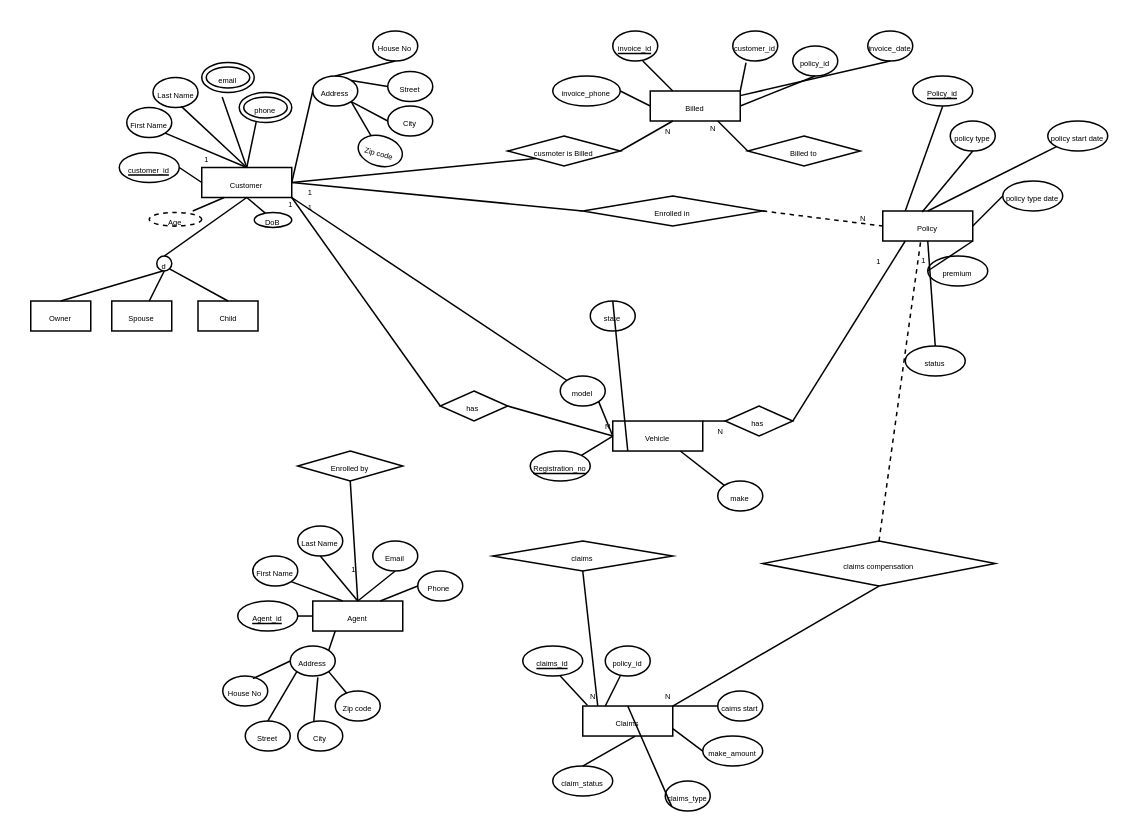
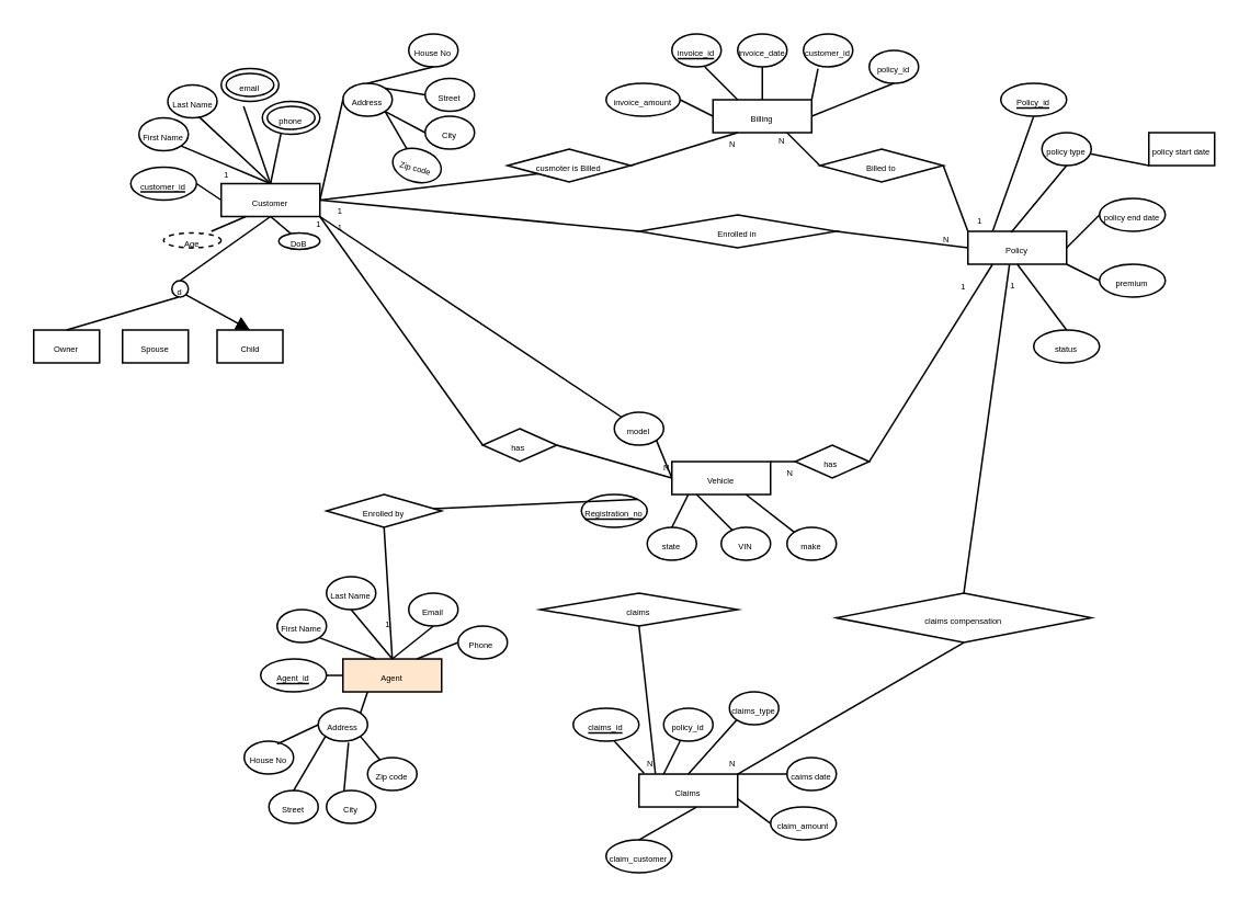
- <mxCell id="94" value="&lt;font style=&quot;font-size: 5px;&quot;&gt;invoice_date&lt;/font&gt;" style="ellipse;whiteSpace=wrap;html=1;align=center;" parent="1" vertex="1"><mxGeometry x="578" y="20" width="30" height="20" as="geometry" /></mxCell>
+ <mxCell id="94" value="&lt;font style=&quot;font-size: 5px;&quot;&gt;invoice_date&lt;/font&gt;" style="ellipse;whiteSpace=wrap;html=1;align=center;" parent="1" vertex="1"><mxGeometry x="448" y="20" width="30" height="20" as="geometry" /></mxCell>
- <mxCell id="97" value="&lt;font style=&quot;font-size: 5px;&quot;&gt;invoice_phone&lt;/font&gt;" style="ellipse;whiteSpace=wrap;html=1;align=center;" parent="1" vertex="1"><mxGeometry x="368" y="50" width="45" height="20" as="geometry" /></mxCell>
+ <mxCell id="97" value="&lt;font style=&quot;font-size: 5px;&quot;&gt;invoice_amount&lt;/font&gt;" style="ellipse;whiteSpace=wrap;html=1;align=center;" parent="1" vertex="1"><mxGeometry x="368" y="50" width="45" height="20" as="geometry" /></mxCell>
- <mxCell id="92" value="&lt;font style=&quot;font-size: 5px;&quot;&gt;Billed&lt;/font&gt;" style="whiteSpace=wrap;html=1;align=center;" parent="1" vertex="1"><mxGeometry x="433" y="60" width="60" height="20" as="geometry" /></mxCell>
+ <mxCell id="92" value="&lt;font style=&quot;font-size: 5px;&quot;&gt;Billing&lt;/font&gt;" style="whiteSpace=wrap;html=1;align=center;" parent="1" vertex="1"><mxGeometry x="433" y="60" width="60" height="20" as="geometry" /></mxCell>
- <mxCell id="26" value="&lt;font style=&quot;font-size: 5px;&quot;&gt;policy start date&lt;/font&gt;" style="ellipse;whiteSpace=wrap;html=1;align=center;" parent="1" vertex="1"><mxGeometry x="698" y="80" width="40" height="20" as="geometry" /></mxCell>
+ <mxCell id="26" value="&lt;font style=&quot;font-size: 5px;&quot;&gt;policy start date&lt;/font&gt;" style="whiteSpace=wrap;html=1;align=center;rounded=0;" parent="1" vertex="1"><mxGeometry x="698" y="80" width="40" height="20" as="geometry" /></mxCell>
- <mxCell id="103" value="&lt;font style=&quot;font-size: 5px;&quot;&gt;cusmoter is Billed&lt;/font&gt;" style="shape=rhombus;perimeter=rhombusPerimeter;whiteSpace=wrap;html=1;align=center;" parent="1" vertex="1"><mxGeometry x="338" y="90" width="75" height="20" as="geometry" /></mxCell>
+ <mxCell id="103" value="&lt;font style=&quot;font-size: 5px;&quot;&gt;cusmoter is Billed&lt;/font&gt;" style="shape=rhombus;perimeter=rhombusPerimeter;whiteSpace=wrap;html=1;align=center;" parent="1" vertex="1"><mxGeometry x="308" y="90" width="75" height="20" as="geometry" /></mxCell>
- <mxCell id="37" value="" style="endArrow=none;html=1;rounded=0;entryX=0.5;entryY=0;entryDx=0;entryDy=0;exitX=0;exitY=1;exitDx=0;exitDy=0;" parent="1" source="26" target="15" edge="1"><mxGeometry relative="1" as="geometry"><mxPoint x="583" y="130" as="sourcePoint" /><mxPoint x="623" y="160" as="targetPoint" /></mxGeometry></mxCell>
+ <mxCell id="37" value="" style="endArrow=none;html=1;rounded=0;exitX=0;exitY=1;exitDx=0;exitDy=0;" parent="1" source="26" target="25" edge="1"><mxGeometry relative="1" as="geometry"><mxPoint x="583" y="130" as="sourcePoint" /><mxPoint x="623" y="160" as="targetPoint" /></mxGeometry></mxCell>
+ <mxCell id="111" value="" style="endArrow=none;html=1;rounded=0;exitX=1;exitY=0.5;exitDx=0;exitDy=0;entryX=0;entryY=0;entryDx=0;entryDy=0;" parent="1" source="108" target="15" edge="1"><mxGeometry relative="1" as="geometry"><mxPoint x="367" y="115" as="sourcePoint" /><mxPoint x="268" y="140" as="targetPoint" /></mxGeometry></mxCell>
+ <mxCell id="112" value="&lt;font style=&quot;font-size: 5px;&quot;&gt;1&lt;/font&gt;" style="resizable=0;html=1;whiteSpace=wrap;align=right;verticalAlign=bottom;" parent="111" connectable="0" vertex="1"><mxGeometry x="1" relative="1" as="geometry"><mxPoint x="10" as="offset" /></mxGeometry></mxCell>
- <mxCell id="27" value="&lt;font style=&quot;font-size: 5px;&quot;&gt;policy type date&lt;/font&gt;" style="ellipse;whiteSpace=wrap;html=1;align=center;" parent="1" vertex="1"><mxGeometry x="668" y="120" width="40" height="20" as="geometry" /></mxCell>
+ <mxCell id="27" value="&lt;font style=&quot;font-size: 5px;&quot;&gt;policy end date&lt;/font&gt;" style="ellipse;whiteSpace=wrap;html=1;align=center;" parent="1" vertex="1"><mxGeometry x="668" y="120" width="40" height="20" as="geometry" /></mxCell>
- <mxCell id="31" value="" style="endArrow=none;html=1;rounded=0;exitX=1;exitY=0.5;exitDx=0;exitDy=0;entryX=0;entryY=0.5;entryDx=0;entryDy=0;dashed=1;" parent="1" source="30" target="15" edge="1"><mxGeometry relative="1" as="geometry"><mxPoint x="368" y="130" as="sourcePoint" /><mxPoint x="528" y="130" as="targetPoint" /></mxGeometry></mxCell>
+ <mxCell id="31" value="" style="endArrow=none;html=1;rounded=0;exitX=1;exitY=0.5;exitDx=0;exitDy=0;entryX=0;entryY=0.5;entryDx=0;entryDy=0;" parent="1" source="30" target="15" edge="1"><mxGeometry relative="1" as="geometry"><mxPoint x="368" y="130" as="sourcePoint" /><mxPoint x="528" y="130" as="targetPoint" /></mxGeometry></mxCell>
- <mxCell id="28" value="&lt;font style=&quot;font-size: 5px;&quot;&gt;premium&lt;/font&gt;" style="ellipse;whiteSpace=wrap;html=1;align=center;" parent="1" vertex="1"><mxGeometry x="618" y="170" width="40" height="20" as="geometry" /></mxCell>
+ <mxCell id="28" value="&lt;font style=&quot;font-size: 5px;&quot;&gt;premium&lt;/font&gt;" style="ellipse;whiteSpace=wrap;html=1;align=center;" parent="1" vertex="1"><mxGeometry x="668" y="160" width="40" height="20" as="geometry" /></mxCell>
- <mxCell id="140" value="" style="endArrow=none;html=1;rounded=0;exitX=0.5;exitY=1;exitDx=0;exitDy=0;" edge="1" parent="1" source="137" target="135"><mxGeometry relative="1" as="geometry"><mxPoint x="123" y="189" as="sourcePoint" /><mxPoint x="162" y="210" as="targetPoint" /></mxGeometry></mxCell>
- <mxCell id="139" value="" style="endArrow=none;html=1;rounded=0;exitX=1;exitY=1;exitDx=0;exitDy=0;entryX=0.5;entryY=0;entryDx=0;entryDy=0;" edge="1" parent="1" source="137" target="136"><mxGeometry relative="1" as="geometry"><mxPoint x="174" y="141" as="sourcePoint" /><mxPoint x="119" y="180" as="targetPoint" /></mxGeometry></mxCell>
+ <mxCell id="139" value="" style="endArrow=block;html=1;rounded=0;exitX=1;exitY=1;exitDx=0;exitDy=0;entryX=0.5;entryY=0;entryDx=0;entryDy=0;" edge="1" parent="1" source="137" target="136"><mxGeometry relative="1" as="geometry"><mxPoint x="174" y="141" as="sourcePoint" /><mxPoint x="119" y="180" as="targetPoint" /></mxGeometry></mxCell>
- <mxCell id="115" value="&lt;font style=&quot;font-size: 5px;&quot;&gt;state&lt;/font&gt;" style="ellipse;whiteSpace=wrap;html=1;align=center;" parent="1" vertex="1"><mxGeometry x="393" y="200.02" width="30" height="20" as="geometry" /></mxCell>
+ <mxCell id="115" value="&lt;font style=&quot;font-size: 5px;&quot;&gt;state&lt;/font&gt;" style="ellipse;whiteSpace=wrap;html=1;align=center;" parent="1" vertex="1"><mxGeometry x="393" y="320.02" width="30" height="20" as="geometry" /></mxCell>
- <mxCell id="29" value="&lt;font style=&quot;font-size: 5px;&quot;&gt;status&lt;/font&gt;" style="ellipse;whiteSpace=wrap;html=1;align=center;" parent="1" vertex="1"><mxGeometry x="603" y="230" width="40" height="20" as="geometry" /></mxCell>
+ <mxCell id="29" value="&lt;font style=&quot;font-size: 5px;&quot;&gt;status&lt;/font&gt;" style="ellipse;whiteSpace=wrap;html=1;align=center;" parent="1" vertex="1"><mxGeometry x="628" y="200" width="40" height="20" as="geometry" /></mxCell>
- <mxCell id="84" value="" style="endArrow=none;html=1;rounded=0;entryX=0.421;entryY=1.014;entryDx=0;entryDy=0;exitX=0.5;exitY=0;exitDx=0;exitDy=0;entryPerimeter=0;dashed=1;" parent="1" source="81" target="15" edge="1"><mxGeometry relative="1" as="geometry"><mxPoint x="398" y="250.02" as="sourcePoint" /><mxPoint x="588" y="260.02" as="targetPoint" /></mxGeometry></mxCell>
+ <mxCell id="84" value="" style="endArrow=none;html=1;rounded=0;entryX=0.421;entryY=1.014;entryDx=0;entryDy=0;exitX=0.5;exitY=0;exitDx=0;exitDy=0;entryPerimeter=0;" parent="1" source="81" target="15" edge="1"><mxGeometry relative="1" as="geometry"><mxPoint x="398" y="250.02" as="sourcePoint" /><mxPoint x="588" y="260.02" as="targetPoint" /></mxGeometry></mxCell>
- <mxCell id="120" value="" style="endArrow=none;html=1;rounded=0;entryX=0;entryY=0.5;entryDx=0;entryDy=0;exitX=1;exitY=0;exitDx=0;exitDy=0;" parent="1" source="114" target="113" edge="1"><mxGeometry relative="1" as="geometry"><mxPoint x="404" y="287.02" as="sourcePoint" /><mxPoint x="418" y="300.02" as="targetPoint" /></mxGeometry></mxCell>
+ <mxCell id="120" value="" style="endArrow=none;html=1;rounded=0;exitX=1;exitY=0;exitDx=0;exitDy=0;" parent="1" source="114" target="73" edge="1"><mxGeometry relative="1" as="geometry"><mxPoint x="404" y="287.02" as="sourcePoint" /><mxPoint x="418" y="300.02" as="targetPoint" /></mxGeometry></mxCell>
+ <mxCell id="122" value="" style="endArrow=none;html=1;rounded=0;entryX=0.25;entryY=1;entryDx=0;entryDy=0;" parent="1" source="116" target="113" edge="1"><mxGeometry relative="1" as="geometry"><mxPoint x="407" y="323.02" as="sourcePoint" /><mxPoint x="428" y="310.02" as="targetPoint" /></mxGeometry></mxCell>
+ <mxCell id="116" value="&lt;font style=&quot;font-size: 5px;&quot;&gt;VIN&lt;/font&gt;" style="ellipse;whiteSpace=wrap;html=1;align=center;" parent="1" vertex="1"><mxGeometry x="438" y="320.02" width="30" height="20" as="geometry" /></mxCell>
- <mxCell id="53" value="&lt;font style=&quot;font-size: 5px;&quot;&gt;Agent&lt;/font&gt;" style="whiteSpace=wrap;html=1;align=center;" parent="1" vertex="1"><mxGeometry x="208" y="400.02" width="60" height="20" as="geometry" /></mxCell>
+ <mxCell id="53" value="&lt;font style=&quot;font-size: 5px;&quot;&gt;Agent&lt;/font&gt;" style="whiteSpace=wrap;html=1;align=center;fillColor=#ffe6cc;" parent="1" vertex="1"><mxGeometry x="208" y="400.02" width="60" height="20" as="geometry" /></mxCell>
- <mxCell id="45" value="&lt;font style=&quot;font-size: 5px;&quot;&gt;caims start&lt;/font&gt;" style="ellipse;whiteSpace=wrap;html=1;align=center;" parent="1" vertex="1"><mxGeometry x="478" y="460.02" width="30" height="20" as="geometry" /></mxCell>
+ <mxCell id="45" value="&lt;font style=&quot;font-size: 5px;&quot;&gt;caims date&lt;/font&gt;" style="ellipse;whiteSpace=wrap;html=1;align=center;" parent="1" vertex="1"><mxGeometry x="478" y="460.02" width="30" height="20" as="geometry" /></mxCell>
- <mxCell id="46" value="&lt;font style=&quot;font-size: 5px;&quot;&gt;make_amount&lt;/font&gt;" style="ellipse;whiteSpace=wrap;html=1;align=center;" parent="1" vertex="1"><mxGeometry x="468" y="490.02" width="40" height="20" as="geometry" /></mxCell>
+ <mxCell id="46" value="&lt;font style=&quot;font-size: 5px;&quot;&gt;claim_amount&lt;/font&gt;" style="ellipse;whiteSpace=wrap;html=1;align=center;" parent="1" vertex="1"><mxGeometry x="468" y="490.02" width="40" height="20" as="geometry" /></mxCell>
- <mxCell id="47" value="&lt;span style=&quot;font-size: 5px;&quot;&gt;claim_status&lt;/span&gt;" style="ellipse;whiteSpace=wrap;html=1;align=center;" parent="1" vertex="1"><mxGeometry x="368" y="510.02" width="40" height="20" as="geometry" /></mxCell>
+ <mxCell id="47" value="&lt;span style=&quot;font-size: 5px;&quot;&gt;claim_customer&lt;/span&gt;" style="ellipse;whiteSpace=wrap;html=1;align=center;" parent="1" vertex="1"><mxGeometry x="368" y="510.02" width="40" height="20" as="geometry" /></mxCell>
- <mxCell id="44" value="&lt;font style=&quot;font-size: 5px;&quot;&gt;claims_type&lt;/font&gt;" style="ellipse;whiteSpace=wrap;html=1;align=center;" parent="1" vertex="1"><mxGeometry x="443" y="520.02" width="30" height="20" as="geometry" /></mxCell>
+ <mxCell id="44" value="&lt;font style=&quot;font-size: 5px;&quot;&gt;claims_type&lt;/font&gt;" style="ellipse;whiteSpace=wrap;html=1;align=center;" parent="1" vertex="1"><mxGeometry x="443" y="420.02" width="30" height="20" as="geometry" /></mxCell>
